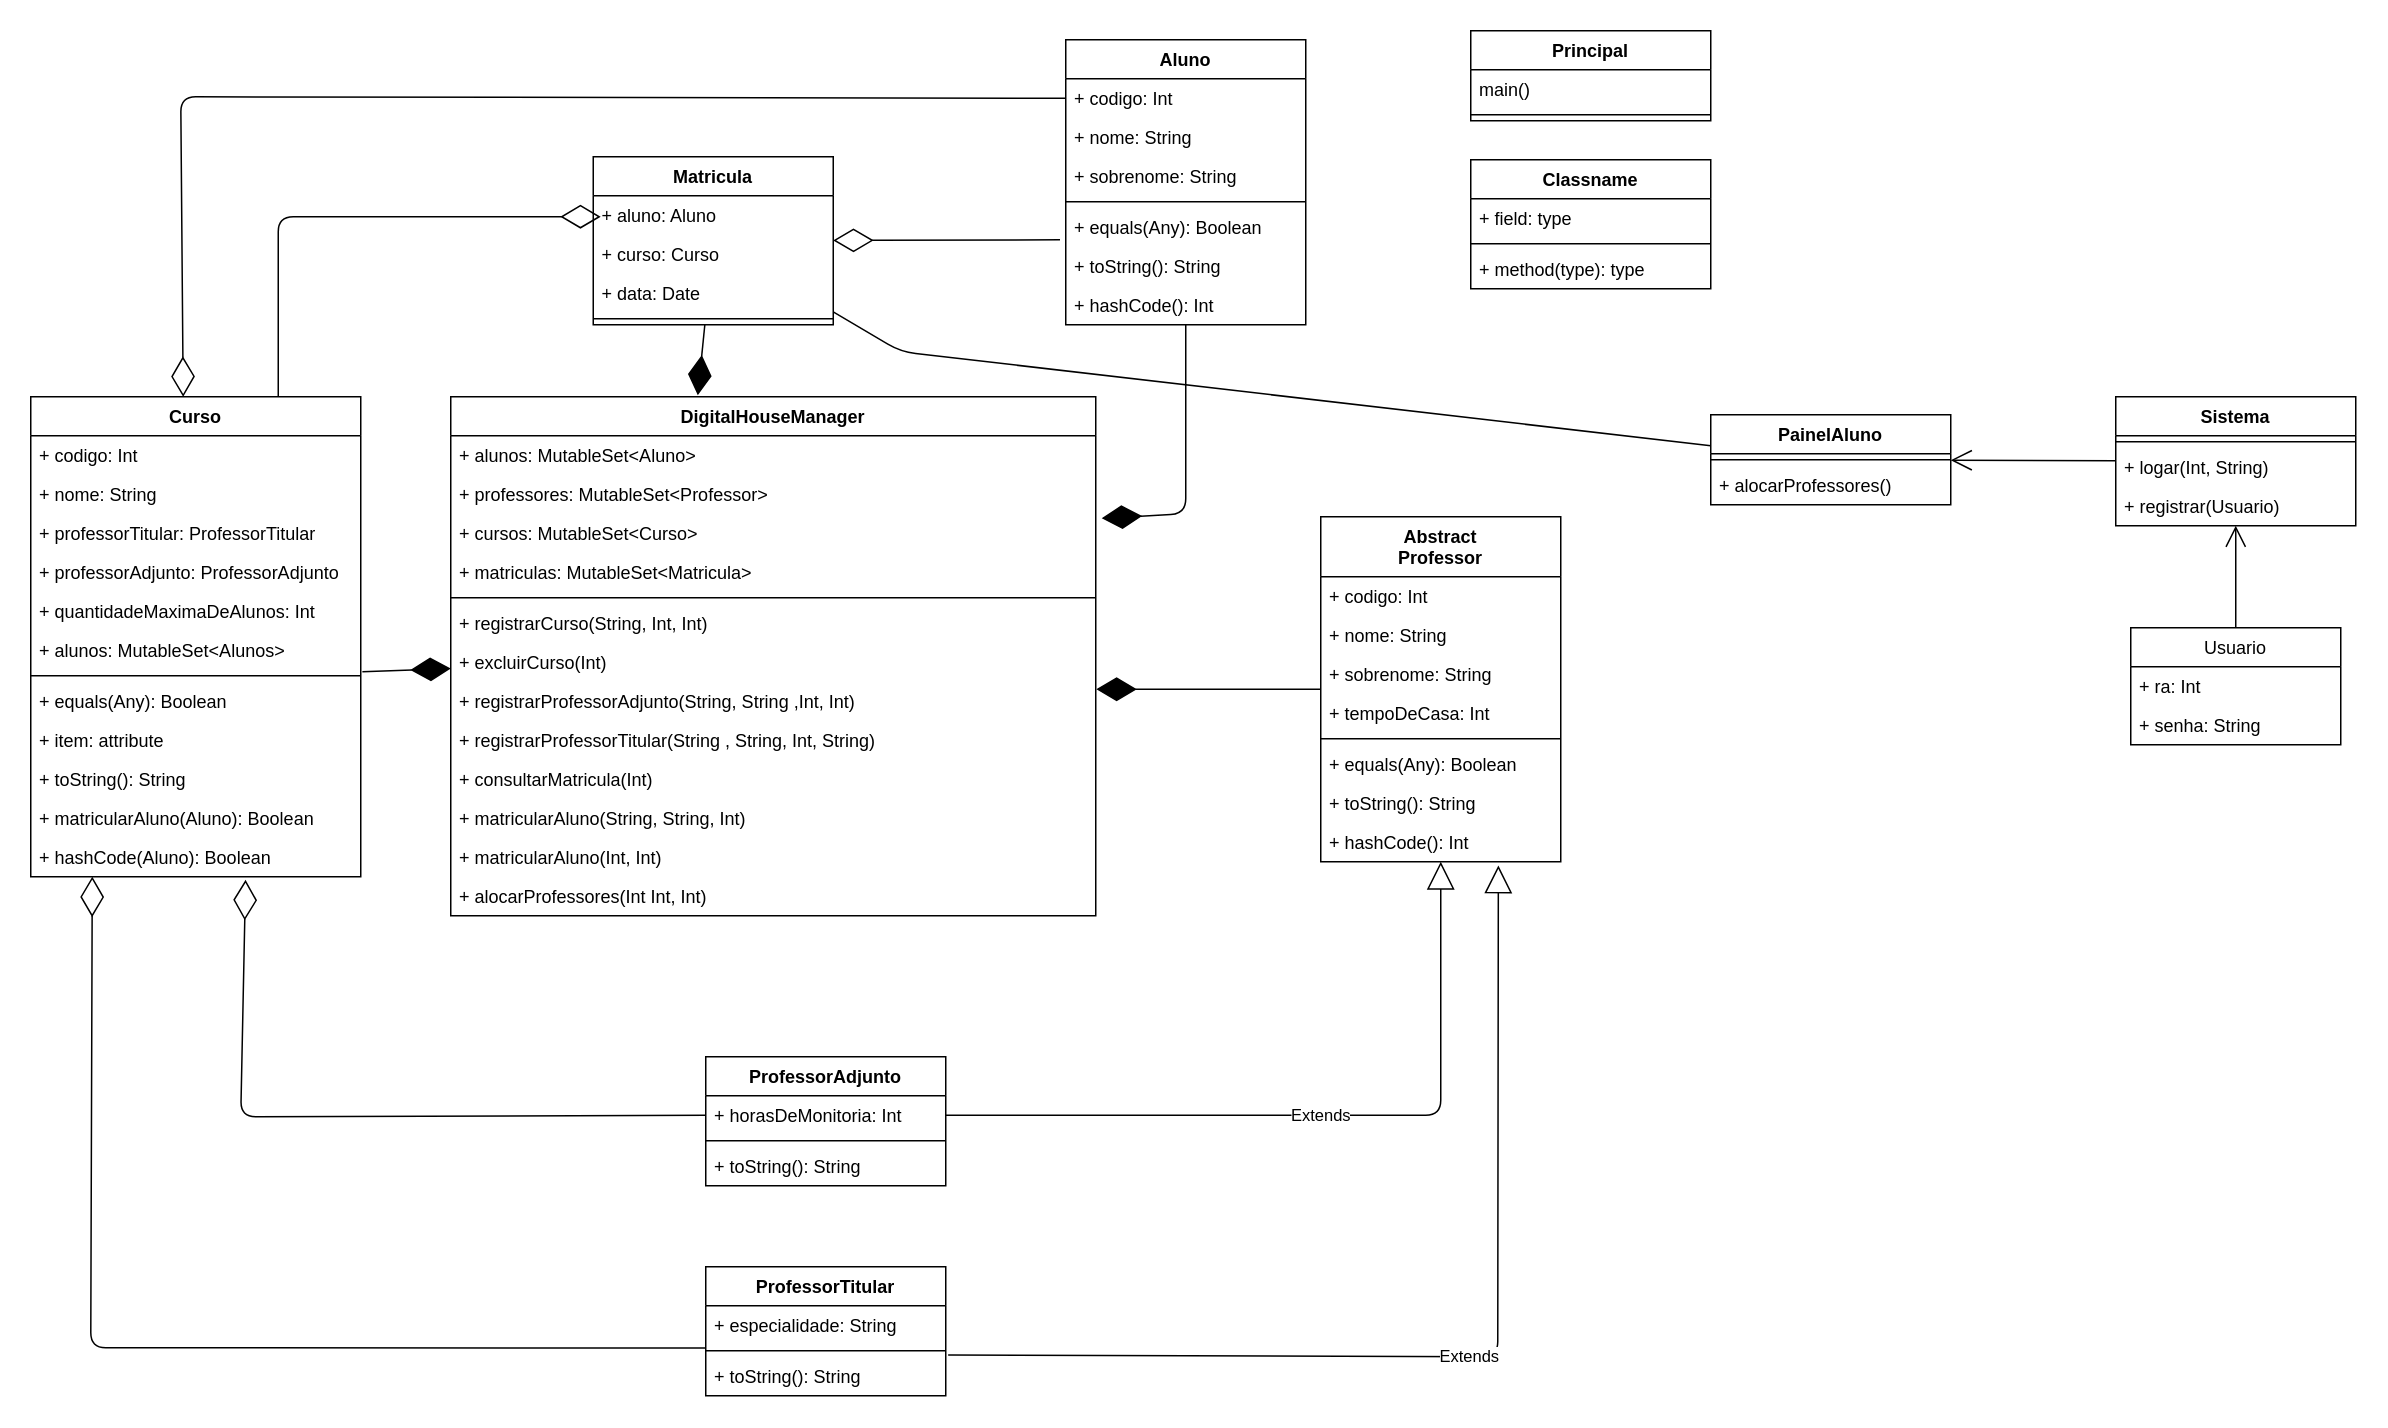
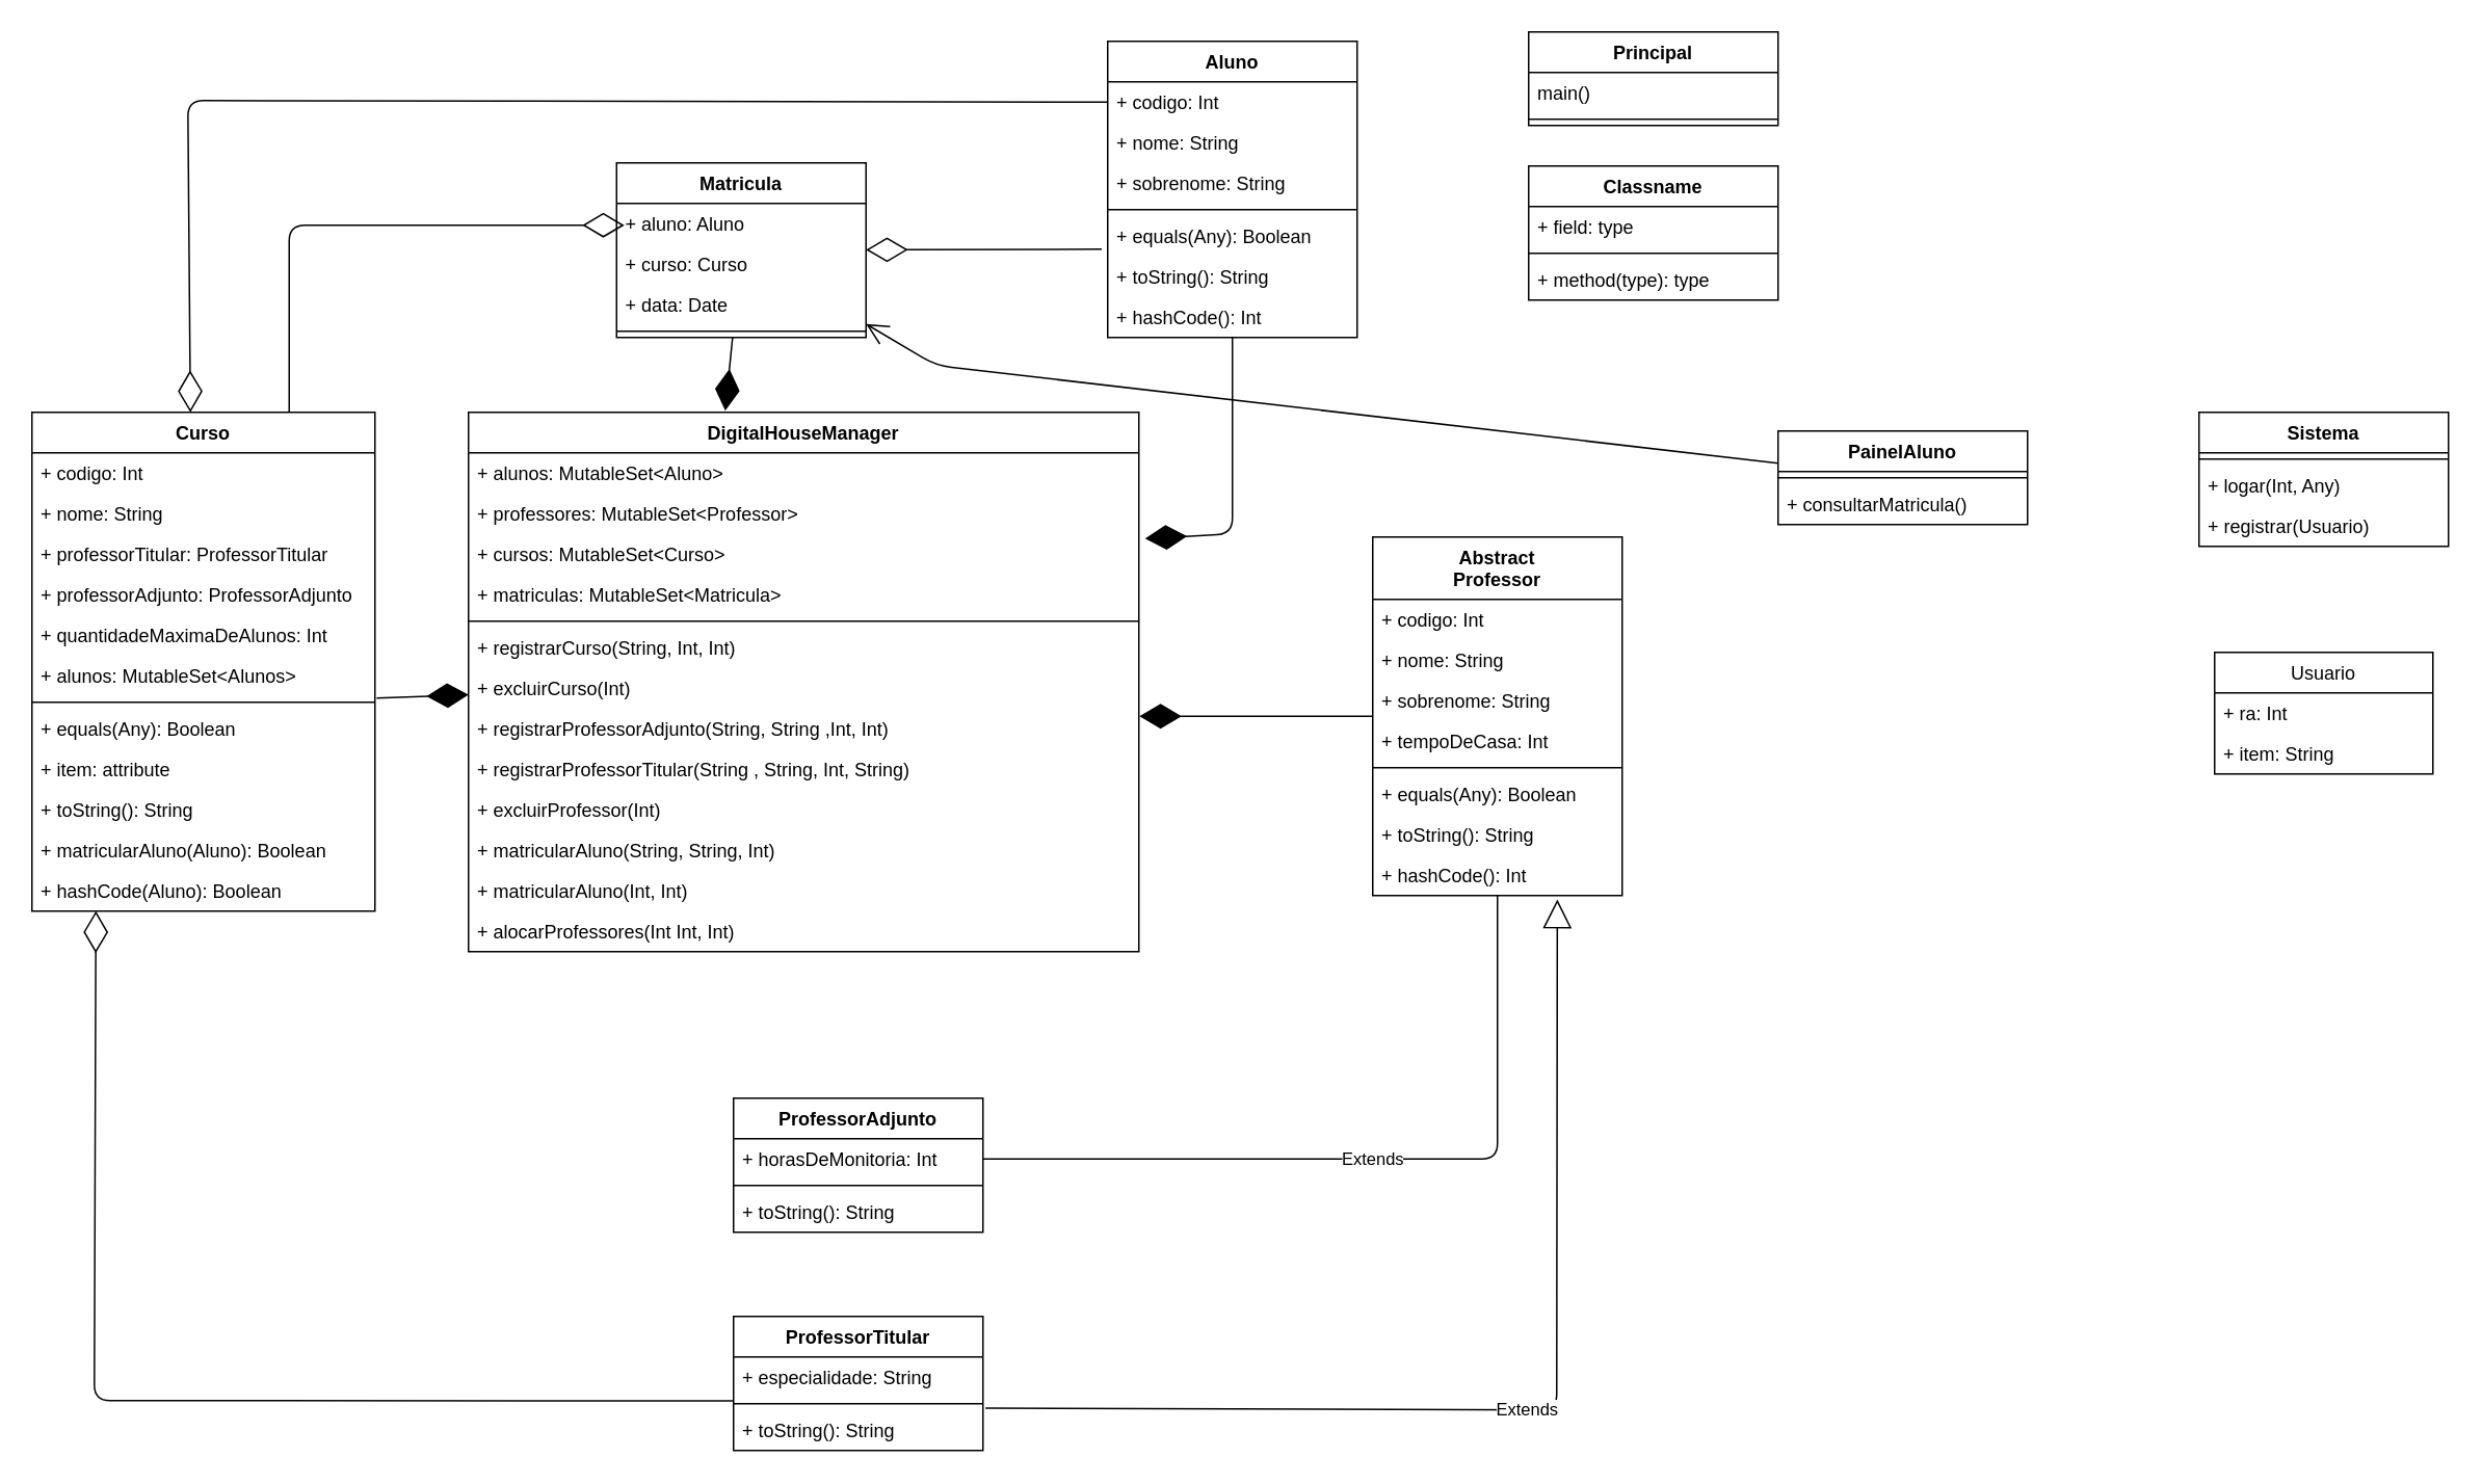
- <mxCell id="89" value="" style="endArrow=none;endFill=1;endSize=12;html=1;" edge="1" parent="1" source="78" target="19"><mxGeometry width="160" relative="1" as="geometry"><mxPoint x="940" y="274" as="sourcePoint" /><mxPoint x="1100" y="274" as="targetPoint" /><Array as="points"><mxPoint x="600" y="234" /></Array></mxGeometry></mxCell>
+ <mxCell id="89" value="" style="endArrow=open;endFill=1;endSize=12;html=1;" edge="1" parent="1" source="78" target="19"><mxGeometry width="160" relative="1" as="geometry"><mxPoint x="940" y="274" as="sourcePoint" /><mxPoint x="1100" y="274" as="targetPoint" /><Array as="points"><mxPoint x="600" y="234" /></Array></mxGeometry></mxCell>
- <mxCell id="88" value="" style="endArrow=open;endFill=1;endSize=12;html=1;" edge="1" parent="1" source="81" target="78"><mxGeometry width="160" relative="1" as="geometry"><mxPoint x="1280" y="564" as="sourcePoint" /><mxPoint x="1440" y="564" as="targetPoint" /></mxGeometry></mxCell>
- <mxCell id="83" value="+ logar(Int, String)" style="text;strokeColor=none;fillColor=none;align=left;verticalAlign=top;spacingLeft=4;spacingRight=4;overflow=hidden;rotatable=0;points=[[0,0.5],[1,0.5]];portConstraint=eastwest;" vertex="1" parent="81"><mxGeometry y="34" width="160" height="26" as="geometry" /></mxCell>
+ <mxCell id="83" value="+ logar(Int, Any)" style="text;strokeColor=none;fillColor=none;align=left;verticalAlign=top;spacingLeft=4;spacingRight=4;overflow=hidden;rotatable=0;points=[[0,0.5],[1,0.5]];portConstraint=eastwest;" vertex="1" parent="81"><mxGeometry y="34" width="160" height="26" as="geometry" /></mxCell>
- <mxCell id="80" value="+ alocarProfessores()" style="text;strokeColor=none;fillColor=none;align=left;verticalAlign=top;spacingLeft=4;spacingRight=4;overflow=hidden;rotatable=0;points=[[0,0.5],[1,0.5]];portConstraint=eastwest;" vertex="1" parent="78"><mxGeometry y="34" width="160" height="26" as="geometry" /></mxCell>
+ <mxCell id="80" value="+ consultarMatricula()" style="text;strokeColor=none;fillColor=none;align=left;verticalAlign=top;spacingLeft=4;spacingRight=4;overflow=hidden;rotatable=0;points=[[0,0.5],[1,0.5]];portConstraint=eastwest;" vertex="1" parent="78"><mxGeometry y="34" width="160" height="26" as="geometry" /></mxCell>
- <mxCell id="77" value="" style="endArrow=open;endFill=1;endSize=12;html=1;exitX=0.5;exitY=0;exitDx=0;exitDy=0;" edge="1" parent="1" source="85" target="81"><mxGeometry width="160" relative="1" as="geometry"><mxPoint x="1290" y="598" as="sourcePoint" /><mxPoint x="1450" y="598" as="targetPoint" /></mxGeometry></mxCell>
- <mxCell id="87" value="+ senha: String" style="text;strokeColor=none;fillColor=none;align=left;verticalAlign=top;spacingLeft=4;spacingRight=4;overflow=hidden;rotatable=0;points=[[0,0.5],[1,0.5]];portConstraint=eastwest;" vertex="1" parent="85"><mxGeometry y="52" width="140" height="26" as="geometry" /></mxCell>
+ <mxCell id="87" value="+ item: String" style="text;strokeColor=none;fillColor=none;align=left;verticalAlign=top;spacingLeft=4;spacingRight=4;overflow=hidden;rotatable=0;points=[[0,0.5],[1,0.5]];portConstraint=eastwest;" vertex="1" parent="85"><mxGeometry y="52" width="140" height="26" as="geometry" /></mxCell>
- <mxCell id="62" value="+ consultarMatricula(Int)" style="text;strokeColor=none;fillColor=none;align=left;verticalAlign=top;spacingLeft=4;spacingRight=4;overflow=hidden;rotatable=0;points=[[0,0.5],[1,0.5]];portConstraint=eastwest;" vertex="1" parent="52"><mxGeometry y="242" width="430" height="26" as="geometry" /></mxCell>
+ <mxCell id="62" value="+ excluirProfessor(Int)" style="text;strokeColor=none;fillColor=none;align=left;verticalAlign=top;spacingLeft=4;spacingRight=4;overflow=hidden;rotatable=0;points=[[0,0.5],[1,0.5]];portConstraint=eastwest;" vertex="1" parent="52"><mxGeometry y="242" width="430" height="26" as="geometry" /></mxCell>
- <mxCell id="2" value="Extends" style="endArrow=block;endSize=16;endFill=0;html=1;exitX=1;exitY=0.5;exitDx=0;exitDy=0;" parent="1" source="67" target="10" edge="1"><mxGeometry width="160" relative="1" as="geometry"><mxPoint x="600" y="704" as="sourcePoint" /><mxPoint x="1100" y="544" as="targetPoint" /><Array as="points"><mxPoint x="960" y="743" /></Array></mxGeometry></mxCell>
+ <mxCell id="2" value="Extends" style="endArrow=none;endSize=16;endFill=0;html=1;exitX=1;exitY=0.5;exitDx=0;exitDy=0;" parent="1" source="67" target="10" edge="1"><mxGeometry width="160" relative="1" as="geometry"><mxPoint x="600" y="704" as="sourcePoint" /><mxPoint x="1100" y="544" as="targetPoint" /><Array as="points"><mxPoint x="960" y="743" /></Array></mxGeometry></mxCell>
- <mxCell id="25" value="" style="endArrow=diamondThin;endFill=0;endSize=24;html=1;entryX=0.651;entryY=1.079;entryDx=0;entryDy=0;entryPerimeter=0;exitX=0;exitY=0.5;exitDx=0;exitDy=0;" edge="1" parent="1" source="67" target="38"><mxGeometry width="160" relative="1" as="geometry"><mxPoint x="450" y="764" as="sourcePoint" /><mxPoint x="270" y="634" as="targetPoint" /><Array as="points"><mxPoint x="160" y="744" /></Array></mxGeometry></mxCell>
